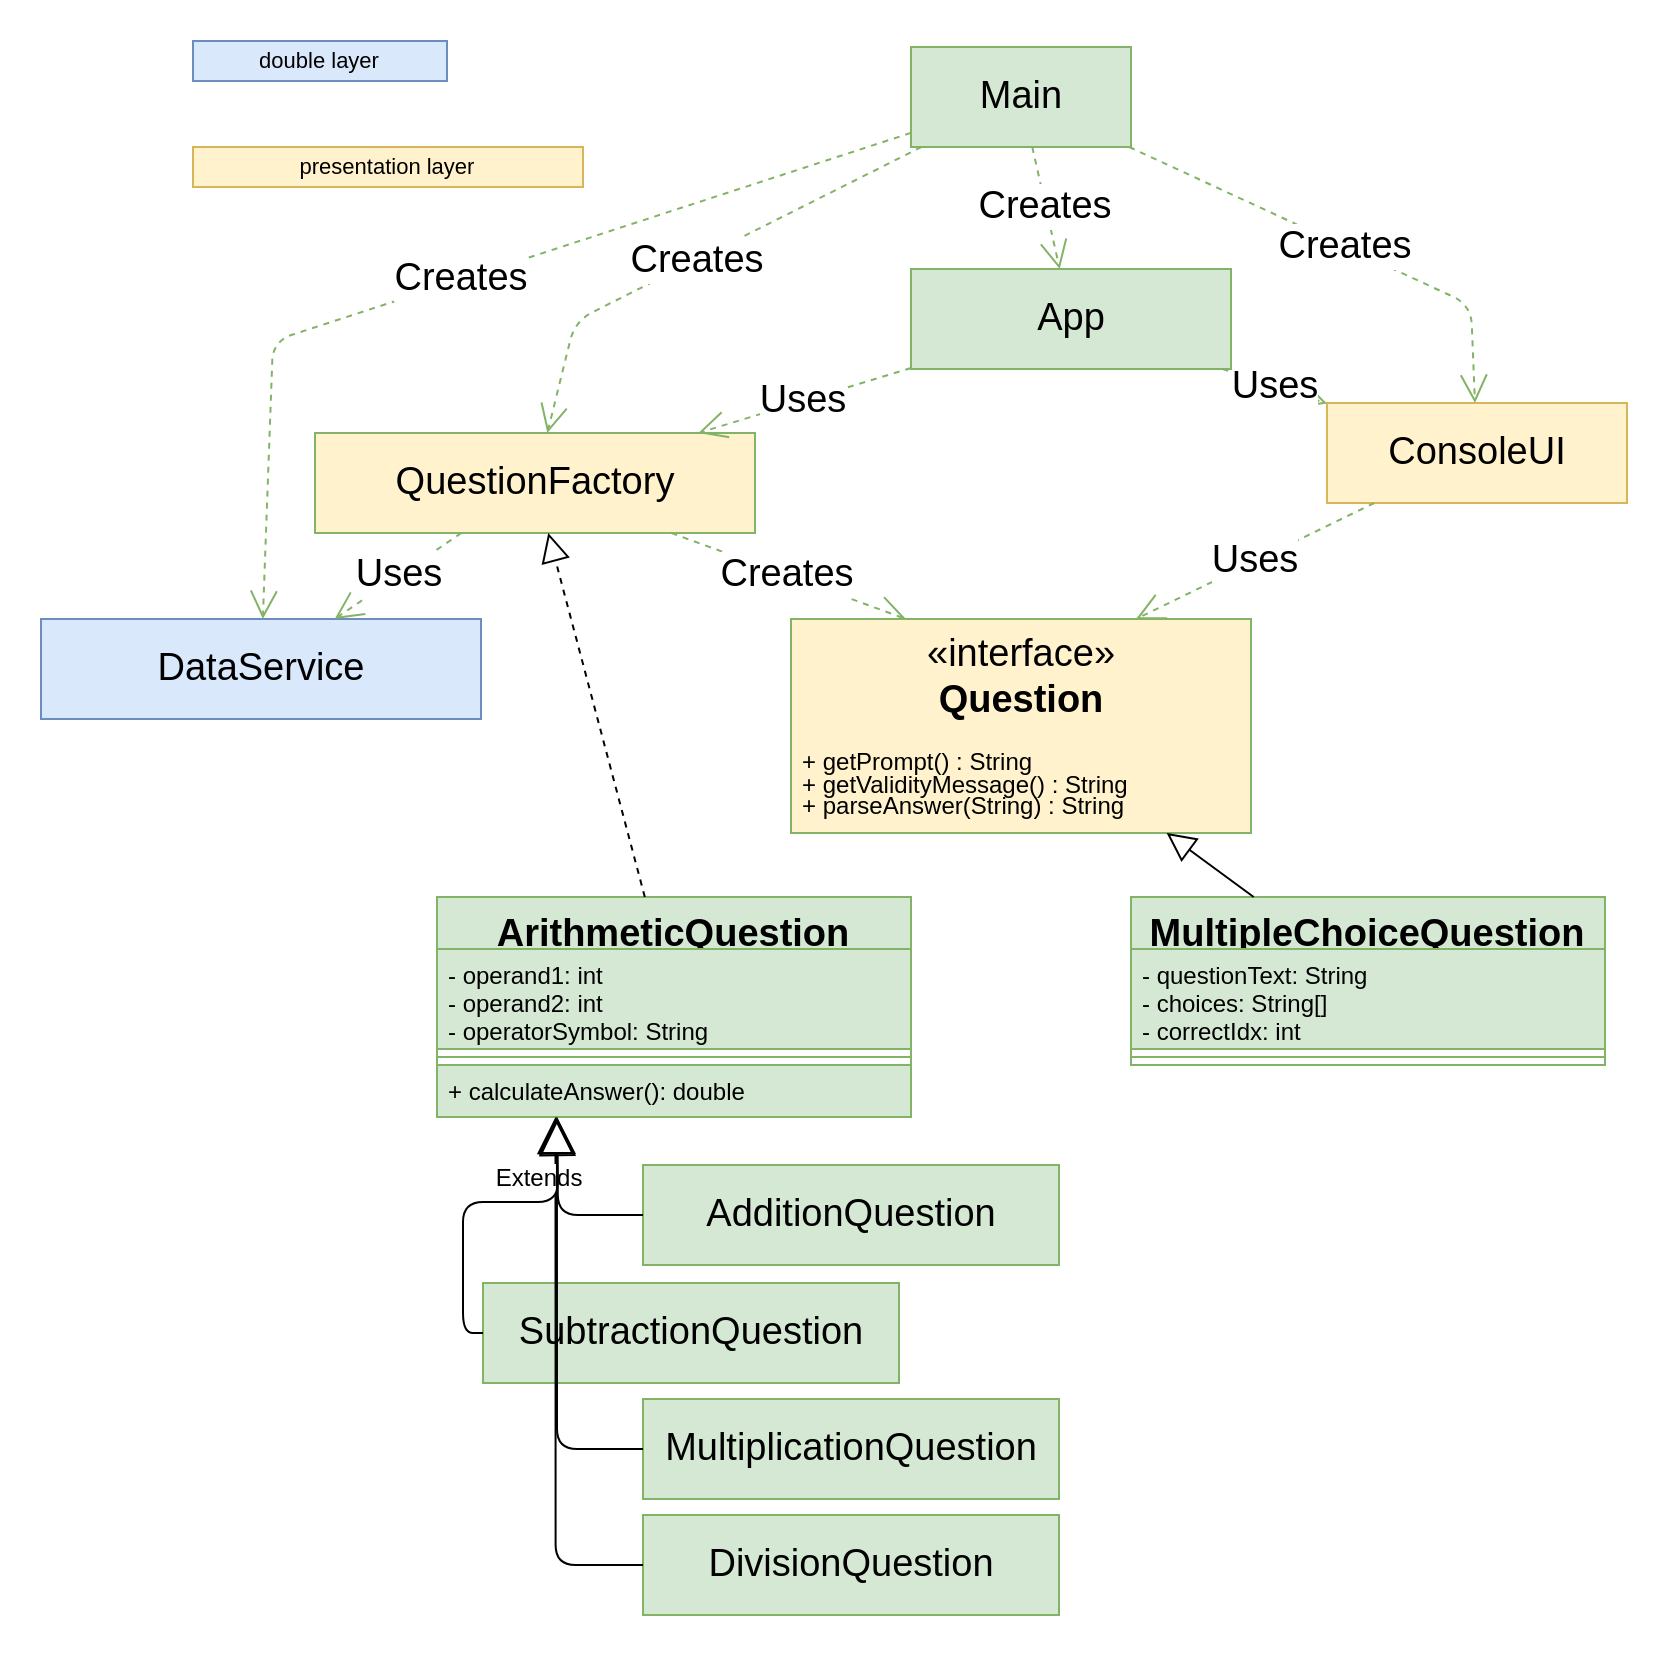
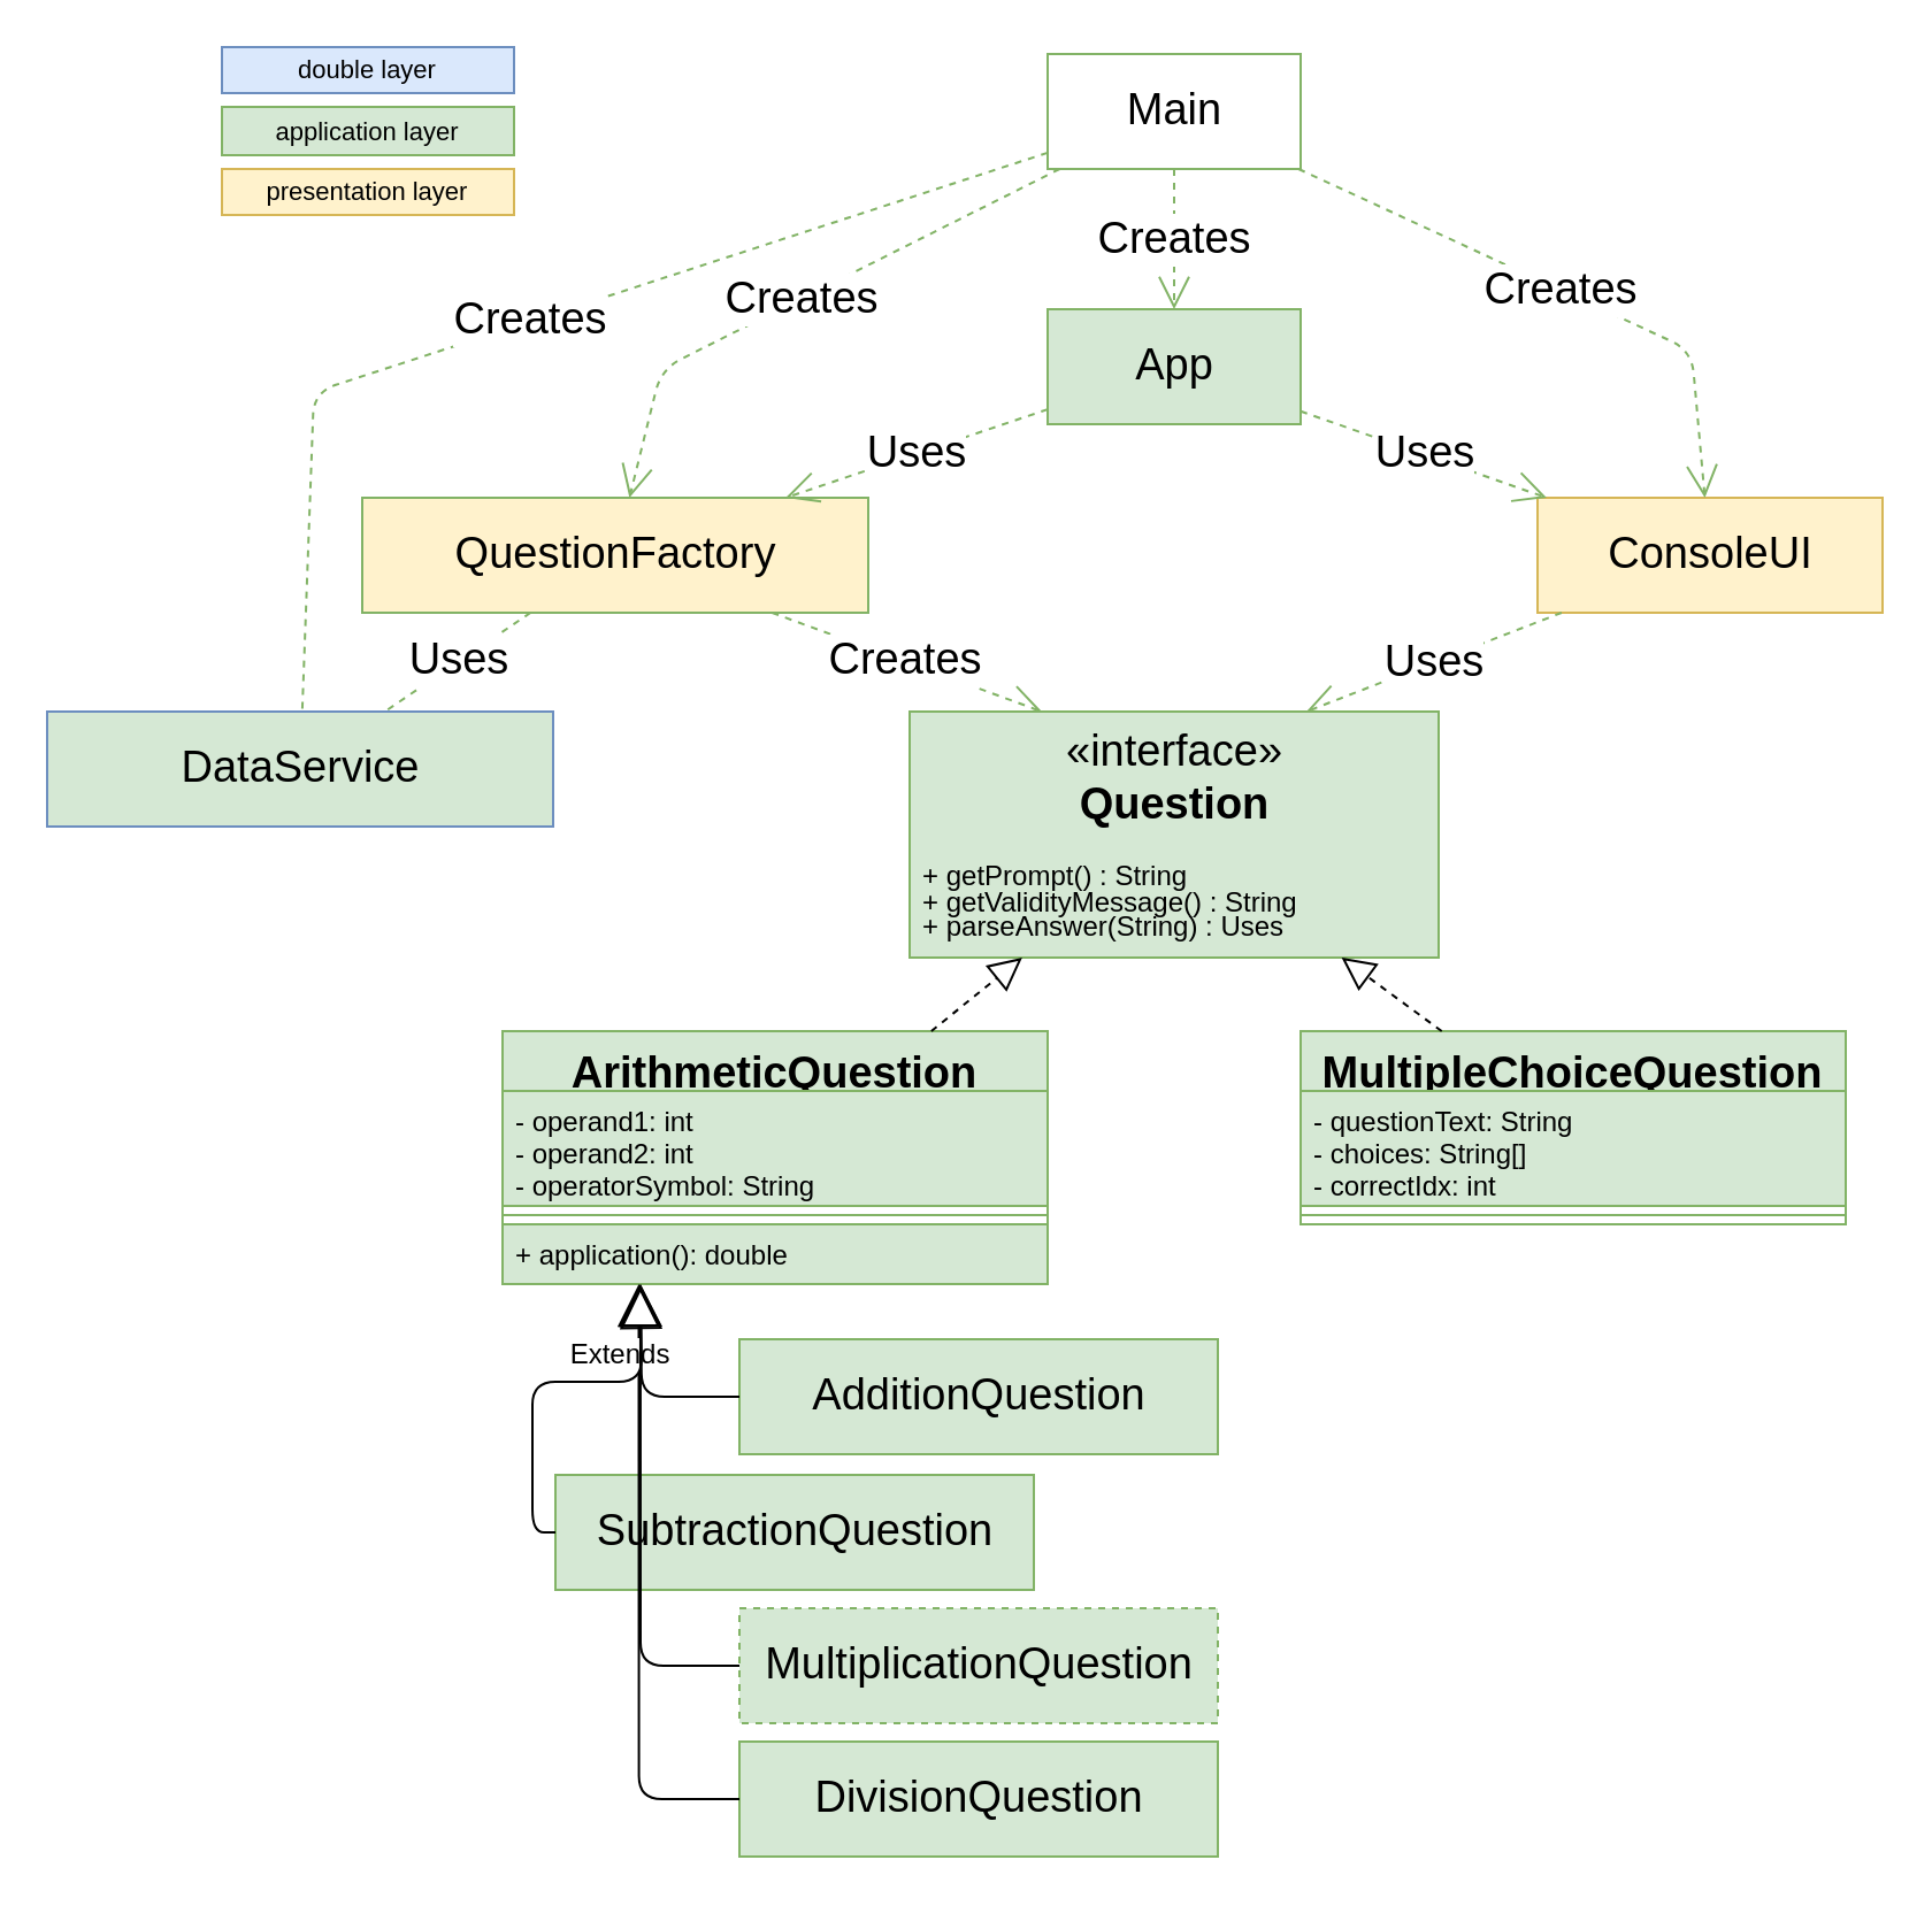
- <mxCell id="2" value="Main" style="html=1;fillColor=#d5e8d4;fontSize=19;strokeColor=#82b366;" parent="1" vertex="1"><mxGeometry x="455" y="23" width="110" height="50" as="geometry" /></mxCell>
+ <mxCell id="2" value="Main" style="html=1;fillColor=#ffffff;fontSize=19;strokeColor=#82b366;" parent="1" vertex="1"><mxGeometry x="455" y="23" width="110" height="50" as="geometry" /></mxCell>
+ <mxCell id="14" value="application layer" style="rounded=0;whiteSpace=wrap;html=1;fillColor=#d5e8d4;fontSize=11;strokeColor=#82b366;" parent="1" vertex="1"><mxGeometry x="96" y="46" width="127" height="21" as="geometry" /></mxCell>
- <mxCell id="13" value="presentation layer" style="rounded=0;whiteSpace=wrap;html=1;fillColor=#fff2cc;fontSize=11;strokeColor=#d6b656;" parent="1" vertex="1"><mxGeometry x="96" y="73" width="195" height="20" as="geometry" /></mxCell>
+ <mxCell id="13" value="presentation layer" style="rounded=0;whiteSpace=wrap;html=1;fillColor=#fff2cc;fontSize=11;strokeColor=#d6b656;" parent="1" vertex="1"><mxGeometry x="96" y="73" width="127" height="20" as="geometry" /></mxCell>
- <mxCell id="3" value="App" style="html=1;fillColor=#d5e8d4;fontSize=19;strokeColor=#82b366;" parent="1" vertex="1"><mxGeometry x="455" y="134" width="160" height="50" as="geometry" /></mxCell>
+ <mxCell id="3" value="App" style="html=1;fillColor=#d5e8d4;fontSize=19;strokeColor=#82b366;" parent="1" vertex="1"><mxGeometry x="455" y="134" width="110" height="50" as="geometry" /></mxCell>
- <mxCell id="5" value="ConsoleUI" style="html=1;fillColor=#fff2cc;fontSize=19;strokeColor=#d6b656;" parent="1" vertex="1"><mxGeometry x="663" y="201" width="150" height="50" as="geometry" /></mxCell>
+ <mxCell id="5" value="ConsoleUI" style="html=1;fillColor=#fff2cc;fontSize=19;strokeColor=#d6b656;" parent="1" vertex="1"><mxGeometry x="668" y="216" width="150" height="50" as="geometry" /></mxCell>
- <mxCell id="40" value="Creates" style="endArrow=open;endSize=12;dashed=1;html=1;fontSize=19;fillColor=#d5e8d4;strokeColor=#82b366;" edge="1" parent="1" source="2" target="37"><mxGeometry width="160" relative="1" as="geometry"><mxPoint x="470.223" y="83" as="sourcePoint" /><mxPoint x="283.173" y="226" as="targetPoint" /><Array as="points"><mxPoint x="136" y="170" /></Array></mxGeometry></mxCell>
+ <mxCell id="40" value="Creates" style="endArrow=none;endSize=12;dashed=1;html=1;fontSize=19;fillColor=#d5e8d4;strokeColor=#82b366;" edge="1" parent="1" source="2" target="37"><mxGeometry width="160" relative="1" as="geometry"><mxPoint x="470.223" y="83" as="sourcePoint" /><mxPoint x="283.173" y="226" as="targetPoint" /><Array as="points"><mxPoint x="136" y="170" /></Array></mxGeometry></mxCell>
- <mxCell id="38" value="Uses" style="endArrow=open;endSize=12;dashed=1;html=1;fontSize=19;fillColor=#d5e8d4;strokeColor=#82b366;" edge="1" parent="1" source="4" target="37"><mxGeometry width="160" relative="1" as="geometry"><mxPoint x="688.478" y="276" as="sourcePoint" /><mxPoint x="577.5" y="319" as="targetPoint" /></mxGeometry></mxCell>
+ <mxCell id="38" value="Uses" style="endArrow=none;endSize=12;dashed=1;html=1;fontSize=19;fillColor=#d5e8d4;strokeColor=#82b366;" edge="1" parent="1" source="4" target="37"><mxGeometry width="160" relative="1" as="geometry"><mxPoint x="688.478" y="276" as="sourcePoint" /><mxPoint x="577.5" y="319" as="targetPoint" /></mxGeometry></mxCell>
- <mxCell id="37" value="DataService" style="html=1;fillColor=#dae8fc;fontSize=19;strokeColor=#6c8ebf;" vertex="1" parent="1"><mxGeometry x="20" y="309" width="220" height="50" as="geometry" /></mxCell>
+ <mxCell id="37" value="DataService" style="html=1;fillColor=#d5e8d4;fontSize=19;strokeColor=#6c8ebf;" vertex="1" parent="1"><mxGeometry x="20" y="309" width="220" height="50" as="geometry" /></mxCell>
- <mxCell id="16" value="&lt;font style=&quot;font-size: 19px&quot;&gt;«interface»&lt;br&gt;&lt;b&gt;Question&lt;/b&gt;&lt;/font&gt;" style="html=1;fillColor=#fff2cc;strokeColor=#82b366;fontSize=17;verticalAlign=top;" vertex="1" parent="15"><mxGeometry width="230" height="107" as="geometry" /></mxCell>
+ <mxCell id="16" value="&lt;font style=&quot;font-size: 19px&quot;&gt;«interface»&lt;br&gt;&lt;b&gt;Question&lt;/b&gt;&lt;/font&gt;" style="html=1;fillColor=#d5e8d4;strokeColor=#82b366;fontSize=17;verticalAlign=top;" vertex="1" parent="15"><mxGeometry width="230" height="107" as="geometry" /></mxCell>
- <mxCell id="24" value="" style="endArrow=block;dashed=1;endFill=0;endSize=12;html=1;fontSize=12;" edge="1" parent="1" source="20" target="4"><mxGeometry width="160" relative="1" as="geometry"><mxPoint x="223" y="483" as="sourcePoint" /><mxPoint x="383" y="483" as="targetPoint" /></mxGeometry></mxCell>
+ <mxCell id="24" value="" style="endArrow=block;dashed=1;endFill=0;endSize=12;html=1;fontSize=12;" edge="1" parent="1" source="20" target="16"><mxGeometry width="160" relative="1" as="geometry"><mxPoint x="223" y="483" as="sourcePoint" /><mxPoint x="383" y="483" as="targetPoint" /></mxGeometry></mxCell>
- <mxCell id="19" value="+ parseAnswer(String) : String" style="text;strokeColor=none;fillColor=none;align=left;verticalAlign=top;spacingLeft=4;spacingRight=4;overflow=hidden;rotatable=0;points=[[0,0.5],[1,0.5]];portConstraint=eastwest;fontSize=12;" vertex="1" parent="15"><mxGeometry y="80.01" width="193.227" height="19.73" as="geometry" /></mxCell>
+ <mxCell id="19" value="+ parseAnswer(String) : Uses" style="text;strokeColor=none;fillColor=none;align=left;verticalAlign=top;spacingLeft=4;spacingRight=4;overflow=hidden;rotatable=0;points=[[0,0.5],[1,0.5]];portConstraint=eastwest;fontSize=12;" vertex="1" parent="15"><mxGeometry y="80.01" width="193.227" height="19.73" as="geometry" /></mxCell>
- <mxCell id="28" value="" style="endArrow=block;dashed=0;endFill=0;endSize=12;html=1;fontSize=12;" edge="1" parent="1" source="25" target="16"><mxGeometry width="160" relative="1" as="geometry"><mxPoint x="338.129" y="509" as="sourcePoint" /><mxPoint x="396.5" y="448" as="targetPoint" /></mxGeometry></mxCell>
+ <mxCell id="28" value="" style="endArrow=block;dashed=1;endFill=0;endSize=12;html=1;fontSize=12;" edge="1" parent="1" source="25" target="16"><mxGeometry width="160" relative="1" as="geometry"><mxPoint x="338.129" y="509" as="sourcePoint" /><mxPoint x="396.5" y="448" as="targetPoint" /></mxGeometry></mxCell>
- <mxCell id="23" value="+ calculateAnswer(): double" style="text;strokeColor=#82b366;fillColor=#d5e8d4;align=left;verticalAlign=top;spacingLeft=4;spacingRight=4;overflow=hidden;rotatable=0;points=[[0,0.5],[1,0.5]];portConstraint=eastwest;" vertex="1" parent="20"><mxGeometry y="84" width="237" height="26" as="geometry" /></mxCell>
+ <mxCell id="23" value="+ application(): double" style="text;strokeColor=#82b366;fillColor=#d5e8d4;align=left;verticalAlign=top;spacingLeft=4;spacingRight=4;overflow=hidden;rotatable=0;points=[[0,0.5],[1,0.5]];portConstraint=eastwest;" vertex="1" parent="20"><mxGeometry y="84" width="237" height="26" as="geometry" /></mxCell>
- <mxCell id="31" value="MultiplicationQuestion" style="html=1;fillColor=#d5e8d4;fontSize=19;strokeColor=#82b366;" vertex="1" parent="1"><mxGeometry x="321" y="699" width="208" height="50" as="geometry" /></mxCell>
+ <mxCell id="31" value="MultiplicationQuestion" style="html=1;fillColor=#d5e8d4;fontSize=19;strokeColor=#82b366;dashed=1;" vertex="1" parent="1"><mxGeometry x="321" y="699" width="208" height="50" as="geometry" /></mxCell>
